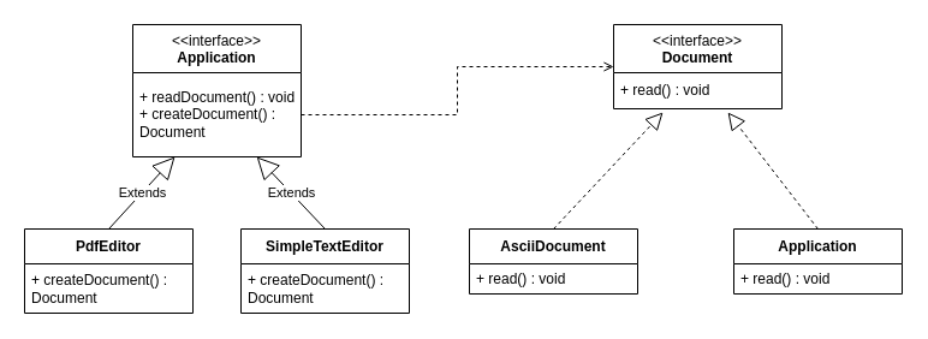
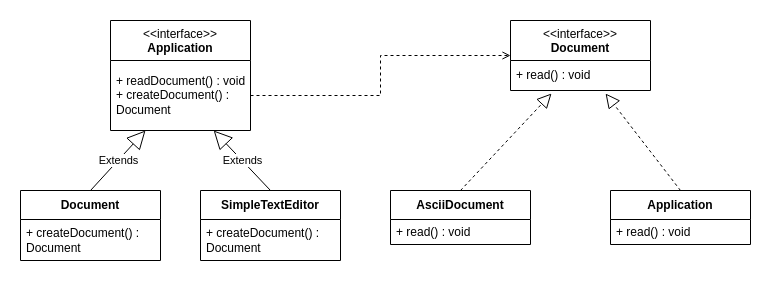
- <mxCell id="10" value="PdfEditor" style="swimlane;fontStyle=1;align=center;verticalAlign=middle;childLayout=stackLayout;horizontal=1;startSize=29;horizontalStack=0;resizeParent=1;resizeParentMax=0;resizeLast=0;collapsible=0;marginBottom=0;html=1;whiteSpace=wrap;" parent="1" vertex="1"><mxGeometry x="20" y="190" width="140" height="70" as="geometry" /></mxCell>
+ <mxCell id="10" value="Document" style="swimlane;fontStyle=1;align=center;verticalAlign=middle;childLayout=stackLayout;horizontal=1;startSize=29;horizontalStack=0;resizeParent=1;resizeParentMax=0;resizeLast=0;collapsible=0;marginBottom=0;html=1;whiteSpace=wrap;" parent="1" vertex="1"><mxGeometry x="20" y="190" width="140" height="70" as="geometry" /></mxCell>
